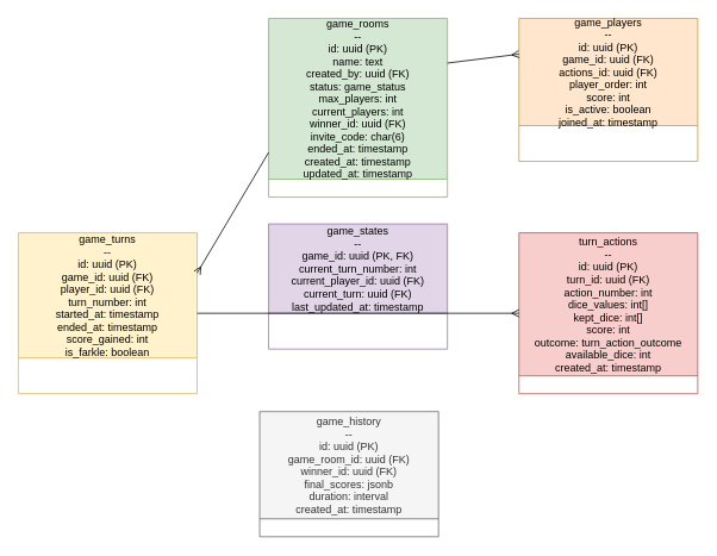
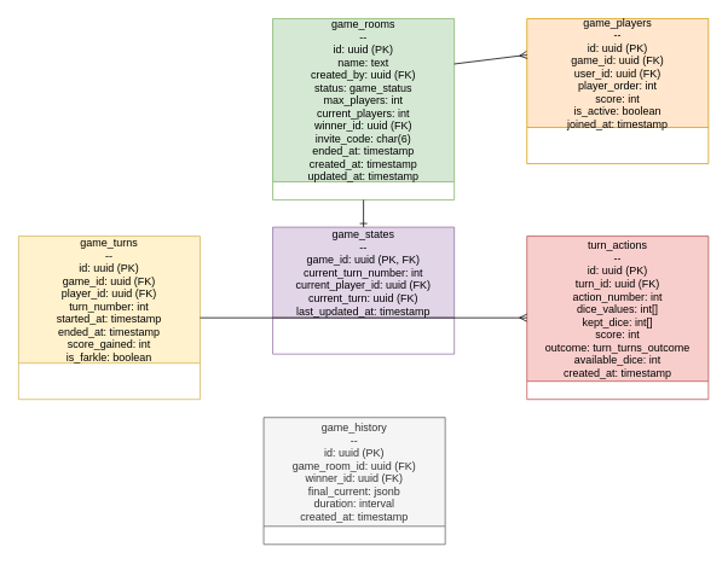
- <mxCell id="3" value="game_players&#10;--&#10;id: uuid (PK)&#10;game_id: uuid (FK)&#10;actions_id: uuid (FK)&#10;player_order: int&#10;score: int&#10;is_active: boolean&#10;joined_at: timestamp" style="swimlane;fontStyle=0;childLayout=stackLayout;horizontal=1;startSize=120;fillColor=#ffe6cc;horizontalStack=0;resizeParent=1;resizeParentMax=0;resizeLast=0;collapsible=1;marginBottom=0;strokeColor=#d79b00;" parent="1" vertex="1"><mxGeometry x="580" y="20" width="200" height="160" as="geometry" /></mxCell>
+ <mxCell id="3" value="game_players&#10;--&#10;id: uuid (PK)&#10;game_id: uuid (FK)&#10;user_id: uuid (FK)&#10;player_order: int&#10;score: int&#10;is_active: boolean&#10;joined_at: timestamp" style="swimlane;fontStyle=0;childLayout=stackLayout;horizontal=1;startSize=120;fillColor=#ffe6cc;horizontalStack=0;resizeParent=1;resizeParentMax=0;resizeLast=0;collapsible=1;marginBottom=0;strokeColor=#d79b00;" parent="1" vertex="1"><mxGeometry x="580" y="20" width="200" height="160" as="geometry" /></mxCell>
- <mxCell id="10" value="" style="endArrow=ERmany;html=1;rounded=0;exitX=0;exitY=0.75;exitDx=0;exitDy=0;entryX=1;entryY=0.25;entryDx=0;entryDy=0;endFill=0;" parent="1" source="2" target="5" edge="1"><mxGeometry width="50" height="50" relative="1" as="geometry" /></mxCell>
+ <mxCell id="9" value="" style="endArrow=ERone;html=1;rounded=0;exitX=0.5;exitY=1;exitDx=0;exitDy=0;entryX=0.5;entryY=0;entryDx=0;entryDy=0;endFill=0;" parent="1" source="2" target="4" edge="1"><mxGeometry width="50" height="50" relative="1" as="geometry" /></mxCell>
- <mxCell id="6" value="turn_actions&#10;--&#10;id: uuid (PK)&#10;turn_id: uuid (FK)&#10;action_number: int&#10;dice_values: int[]&#10;kept_dice: int[]&#10;score: int&#10;outcome: turn_action_outcome&#10;available_dice: int&#10;created_at: timestamp" style="swimlane;fontStyle=0;childLayout=stackLayout;horizontal=1;startSize=160;fillColor=#f8cecc;horizontalStack=0;resizeParent=1;resizeParentMax=0;resizeLast=0;collapsible=1;marginBottom=0;strokeColor=#b85450;" parent="1" vertex="1"><mxGeometry x="580" y="260" width="200" height="180" as="geometry" /></mxCell>
+ <mxCell id="6" value="turn_actions&#10;--&#10;id: uuid (PK)&#10;turn_id: uuid (FK)&#10;action_number: int&#10;dice_values: int[]&#10;kept_dice: int[]&#10;score: int&#10;outcome: turn_turns_outcome&#10;available_dice: int&#10;created_at: timestamp" style="swimlane;fontStyle=0;childLayout=stackLayout;horizontal=1;startSize=160;fillColor=#f8cecc;horizontalStack=0;resizeParent=1;resizeParentMax=0;resizeLast=0;collapsible=1;marginBottom=0;strokeColor=#b85450;" parent="1" vertex="1"><mxGeometry x="580" y="260" width="200" height="180" as="geometry" /></mxCell>
- <mxCell id="7" value="game_history&#10;--&#10;id: uuid (PK)&#10;game_room_id: uuid (FK)&#10;winner_id: uuid (FK)&#10;final_scores: jsonb&#10;duration: interval&#10;created_at: timestamp" style="swimlane;fontStyle=0;childLayout=stackLayout;horizontal=1;startSize=120;fillColor=#f5f5f5;horizontalStack=0;resizeParent=1;resizeParentMax=0;resizeLast=0;collapsible=1;marginBottom=0;strokeColor=#666666;fontColor=#333333;" parent="1" vertex="1"><mxGeometry x="290" y="460" width="200" height="140" as="geometry" /></mxCell>
+ <mxCell id="7" value="game_history&#10;--&#10;id: uuid (PK)&#10;game_room_id: uuid (FK)&#10;winner_id: uuid (FK)&#10;final_current: jsonb&#10;duration: interval&#10;created_at: timestamp" style="swimlane;fontStyle=0;childLayout=stackLayout;horizontal=1;startSize=120;fillColor=#f5f5f5;horizontalStack=0;resizeParent=1;resizeParentMax=0;resizeLast=0;collapsible=1;marginBottom=0;strokeColor=#666666;fontColor=#333333;" parent="1" vertex="1"><mxGeometry x="290" y="460" width="200" height="140" as="geometry" /></mxCell>
